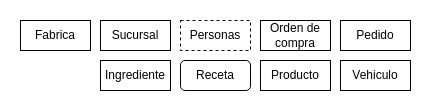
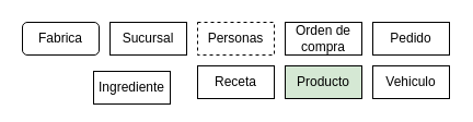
- <mxCell id="2" value="Fabrica" style="whiteSpace=wrap;html=1;align=center;" vertex="1" parent="1"><mxGeometry x="20" y="20" width="70" height="30" as="geometry" /></mxCell>
+ <mxCell id="2" value="Fabrica" style="whiteSpace=wrap;html=1;align=center;rounded=1;" vertex="1" parent="1"><mxGeometry x="20" y="20" width="70" height="30" as="geometry" /></mxCell>
- <mxCell id="7" value="Ingrediente" style="whiteSpace=wrap;html=1;align=center;" vertex="1" parent="1"><mxGeometry x="100" y="60" width="70" height="30" as="geometry" /></mxCell>
+ <mxCell id="7" value="Ingrediente" style="whiteSpace=wrap;html=1;align=center;" vertex="1" parent="1"><mxGeometry x="85" y="65" width="70" height="30" as="geometry" /></mxCell>
- <mxCell id="8" value="Receta" style="whiteSpace=wrap;html=1;align=center;rounded=1;" vertex="1" parent="1"><mxGeometry x="180" y="60" width="70" height="30" as="geometry" /></mxCell>
+ <mxCell id="8" value="Receta" style="whiteSpace=wrap;html=1;align=center;" vertex="1" parent="1"><mxGeometry x="180" y="60" width="70" height="30" as="geometry" /></mxCell>
- <mxCell id="9" value="Producto" style="whiteSpace=wrap;html=1;align=center;" vertex="1" parent="1"><mxGeometry x="260" y="60" width="70" height="30" as="geometry" /></mxCell>
+ <mxCell id="9" value="Producto" style="whiteSpace=wrap;html=1;align=center;fillColor=#d5e8d4;" vertex="1" parent="1"><mxGeometry x="260" y="60" width="70" height="30" as="geometry" /></mxCell>
